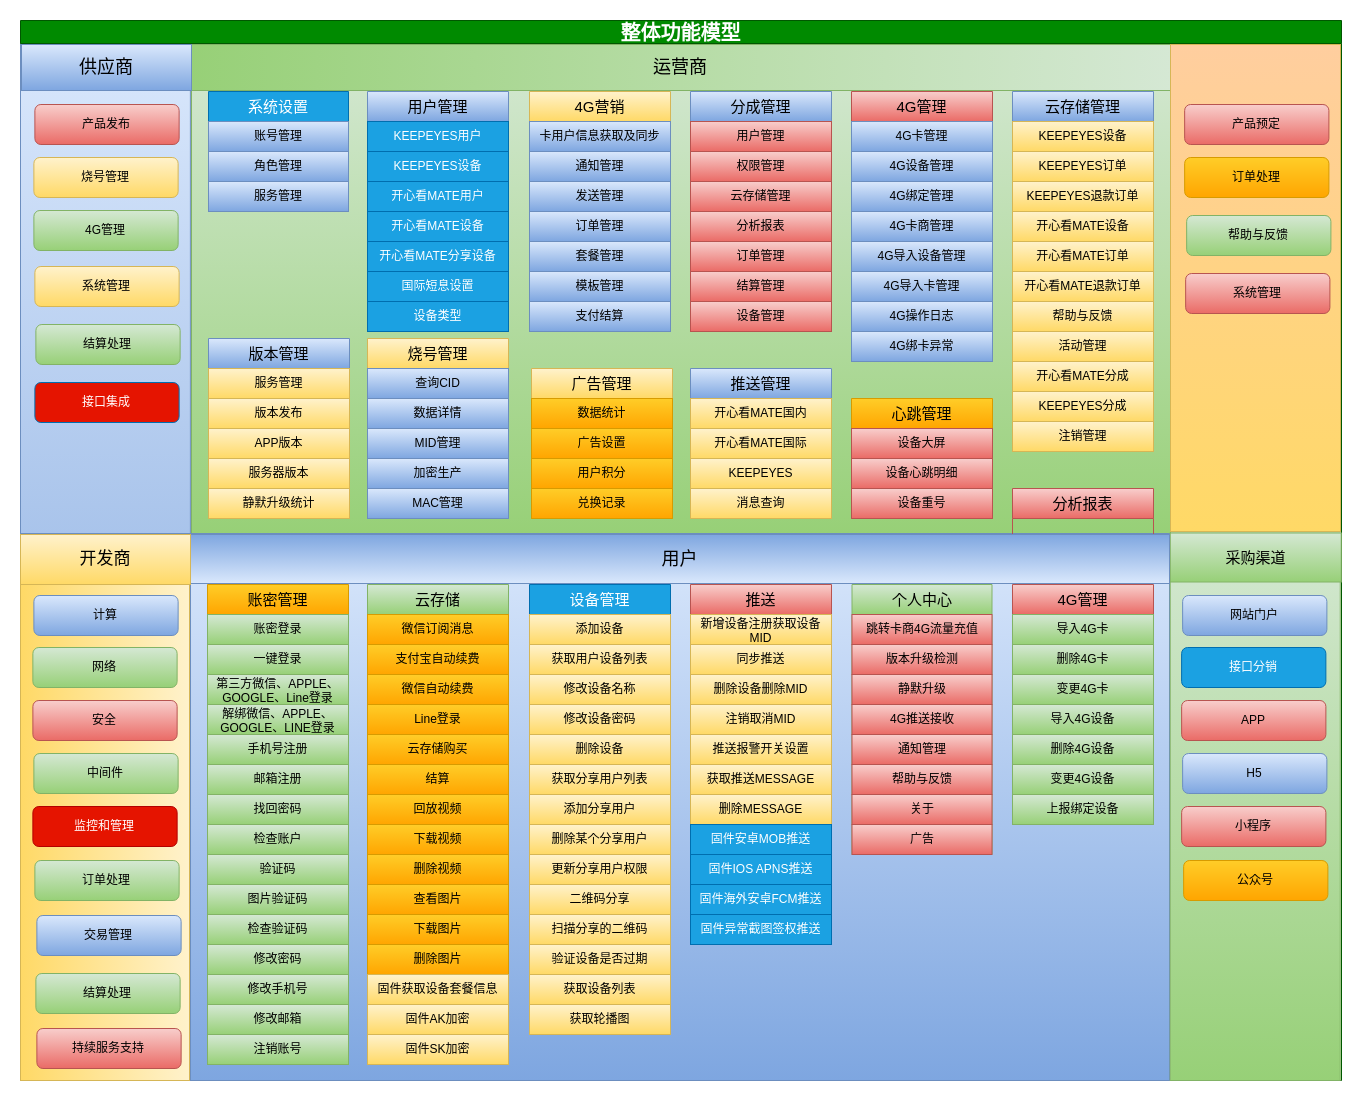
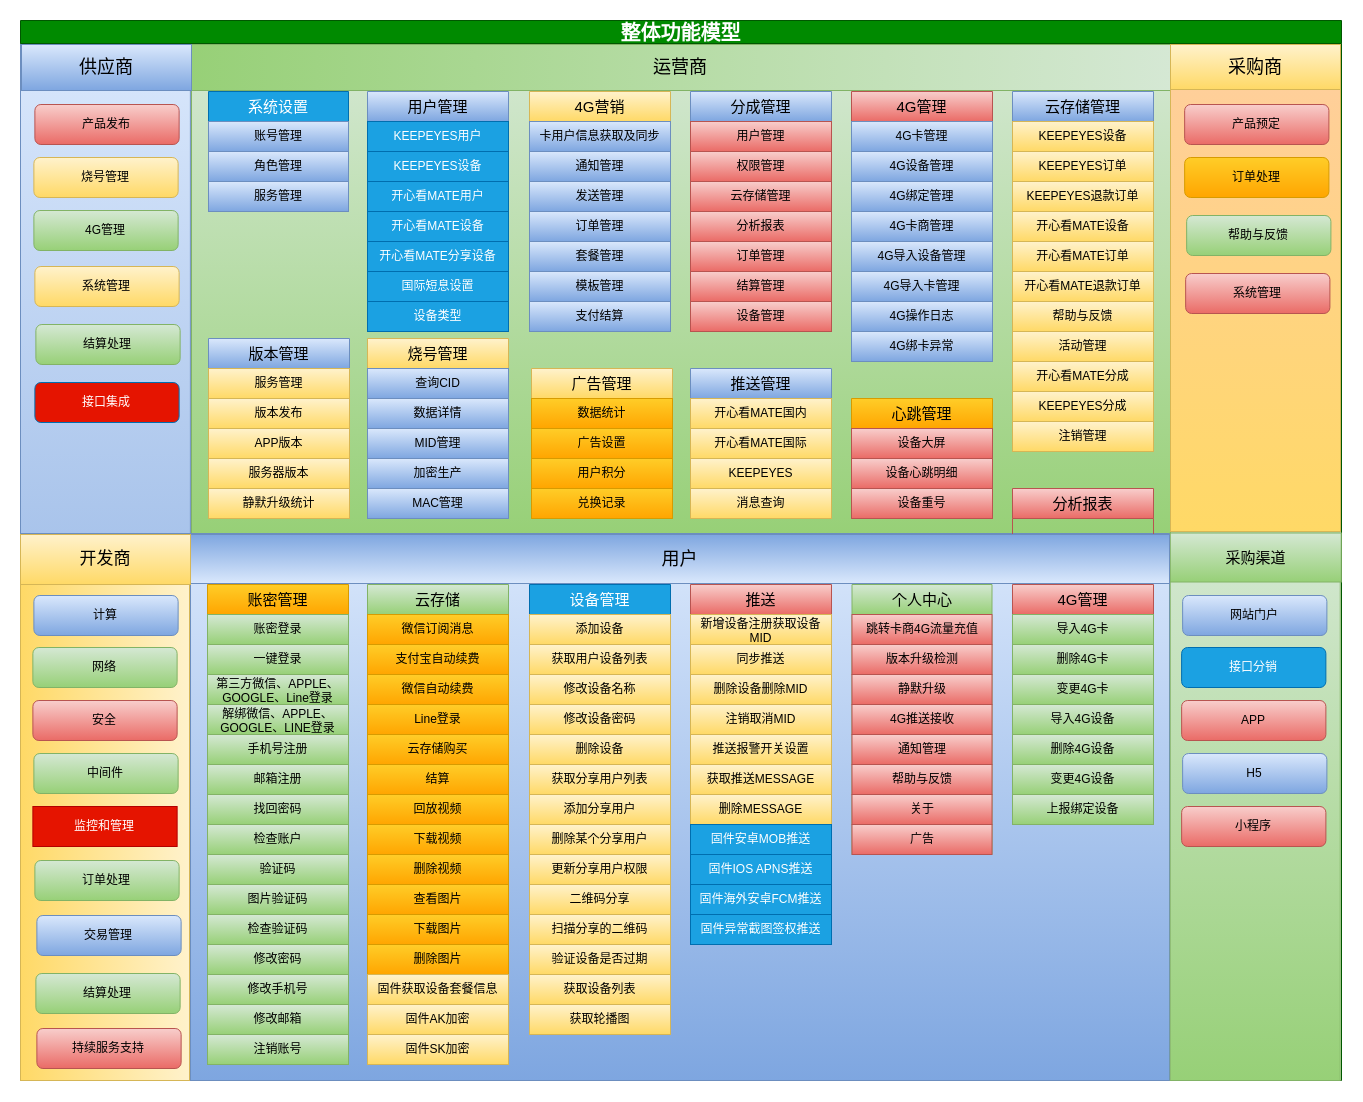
+ <mxCell id="164" value="采购商" style="text;html=1;strokeColor=#d6b656;fillColor=#fff2cc;align=center;verticalAlign=middle;whiteSpace=wrap;rounded=0;fontSize=18;gradientColor=#ffd966;" vertex="1" parent="2"><mxGeometry x="1150" y="24" width="170" height="45" as="geometry" /></mxCell>
- <mxCell id="171" value="监控和管理" style="rounded=1;whiteSpace=wrap;html=1;fillColor=#e51400;strokeColor=#B20000;fontColor=#ffffff;" vertex="1" parent="2"><mxGeometry x="12.38" y="786" width="144.25" height="40" as="geometry" /></mxCell>
+ <mxCell id="171" value="监控和管理" style="whiteSpace=wrap;html=1;fillColor=#e51400;strokeColor=#B20000;fontColor=#ffffff;rounded=0;" vertex="1" parent="2"><mxGeometry x="12.38" y="786" width="144.25" height="40" as="geometry" /></mxCell>
- <mxCell id="187" value="公众号" style="rounded=1;whiteSpace=wrap;html=1;fillColor=#ffcd28;gradientColor=#ffa500;strokeColor=#d79b00;" vertex="1" parent="2"><mxGeometry x="1163.14" y="840" width="144.25" height="40" as="geometry" /></mxCell>
